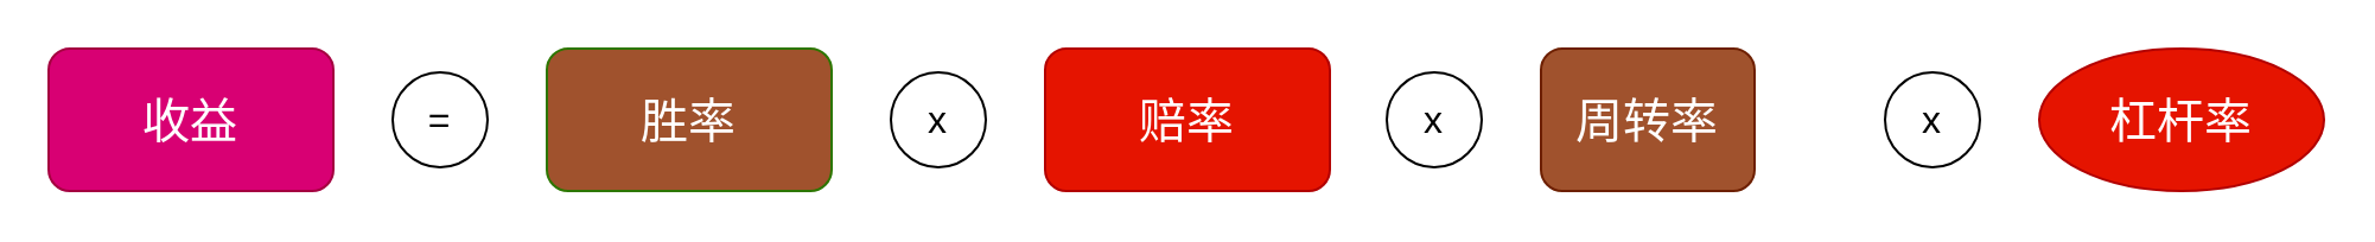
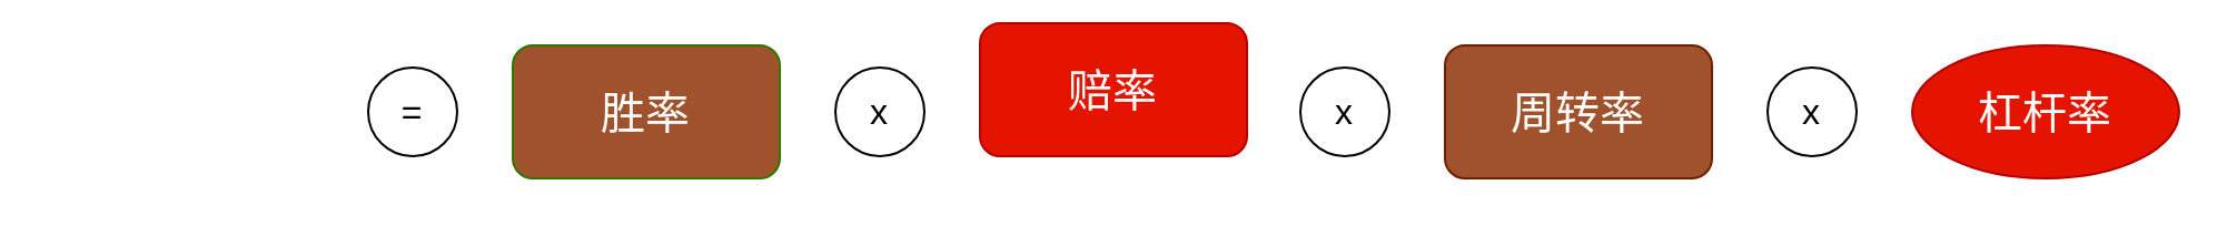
- <mxCell id="2" value="收益" style="rounded=1;whiteSpace=wrap;html=1;fillColor=#d80073;strokeColor=#A50040;fontSize=20;fontColor=#ffffff;" vertex="1" parent="1"><mxGeometry x="20" y="20" width="120" height="60" as="geometry" /></mxCell>
- <mxCell id="6" value="赔率" style="rounded=1;whiteSpace=wrap;html=1;fillColor=#e51400;strokeColor=#B20000;fontSize=20;fontColor=#ffffff;" vertex="1" parent="1"><mxGeometry x="440" y="20" width="120" height="60" as="geometry" /></mxCell>
+ <mxCell id="6" value="赔率" style="rounded=1;whiteSpace=wrap;html=1;fillColor=#e51400;strokeColor=#B20000;fontSize=20;fontColor=#ffffff;" vertex="1" parent="1"><mxGeometry x="440" y="10" width="120" height="60" as="geometry" /></mxCell>
- <mxCell id="8" value="周转率" style="rounded=1;whiteSpace=wrap;html=1;fillColor=#a0522d;strokeColor=#6D1F00;fontSize=20;fontColor=#ffffff;" vertex="1" parent="1"><mxGeometry x="649" y="20" width="90" height="60" as="geometry" /></mxCell>
+ <mxCell id="8" value="周转率" style="rounded=1;whiteSpace=wrap;html=1;fillColor=#a0522d;strokeColor=#6D1F00;fontSize=20;fontColor=#ffffff;" vertex="1" parent="1"><mxGeometry x="649" y="20" width="120" height="60" as="geometry" /></mxCell>
